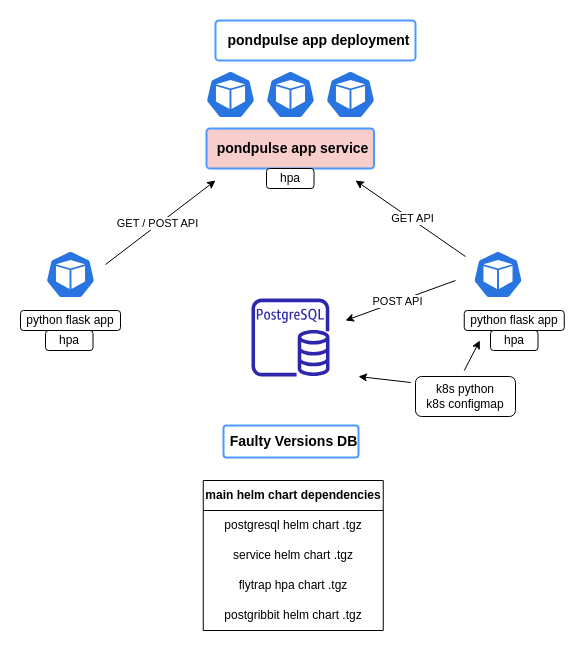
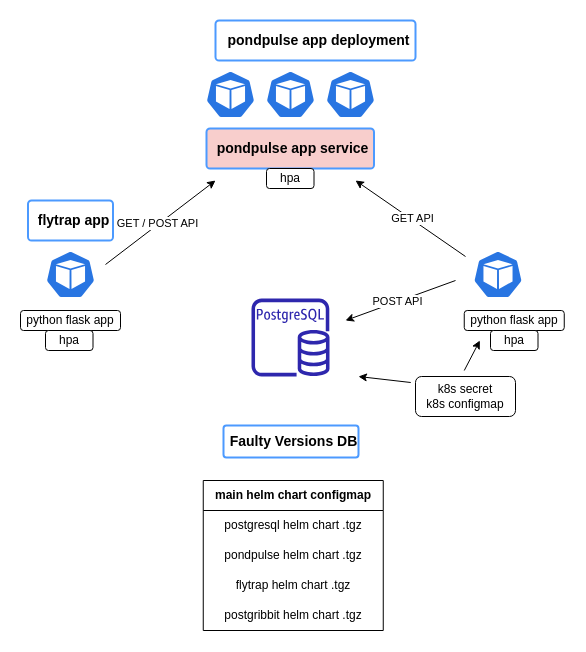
+ <mxCell id="9" value="&lt;b&gt;&lt;font style=&quot;font-size: 14px;&quot;&gt;flytrap app&lt;br&gt;&lt;/font&gt;&lt;/b&gt;" style="rounded=1;arcSize=9;align=center;spacingLeft=5;strokeColor=#4C9AFF;html=1;strokeWidth=2;fontSize=12" vertex="1" parent="1"><mxGeometry x="27.5" y="200" width="85" height="40" as="geometry" /></mxCell>
- <mxCell id="26" value="k8s python&lt;br&gt;k8s configmap" style="rounded=1;whiteSpace=wrap;html=1;" vertex="1" parent="1"><mxGeometry x="415" y="376" width="100" height="40" as="geometry" /></mxCell>
+ <mxCell id="26" value="k8s secret&lt;br&gt;k8s configmap" style="rounded=1;whiteSpace=wrap;html=1;" vertex="1" parent="1"><mxGeometry x="415" y="376" width="100" height="40" as="geometry" /></mxCell>
- <mxCell id="21" value="&lt;b&gt;main helm chart dependencies&lt;/b&gt;" style="swimlane;fontStyle=0;childLayout=stackLayout;horizontal=1;startSize=30;horizontalStack=0;resizeParent=1;resizeParentMax=0;resizeLast=0;collapsible=1;marginBottom=0;whiteSpace=wrap;html=1;" vertex="1" parent="1"><mxGeometry x="202.75" y="480" width="180" height="150" as="geometry"><mxRectangle x="180" y="550" width="210" height="30" as="alternateBounds" /></mxGeometry></mxCell>
+ <mxCell id="21" value="&lt;b&gt;main helm chart configmap&lt;/b&gt;" style="swimlane;fontStyle=0;childLayout=stackLayout;horizontal=1;startSize=30;horizontalStack=0;resizeParent=1;resizeParentMax=0;resizeLast=0;collapsible=1;marginBottom=0;whiteSpace=wrap;html=1;" vertex="1" parent="1"><mxGeometry x="202.75" y="480" width="180" height="150" as="geometry"><mxRectangle x="180" y="550" width="210" height="30" as="alternateBounds" /></mxGeometry></mxCell>
- <mxCell id="23" value="service helm chart .tgz" style="text;strokeColor=none;fillColor=none;align=center;verticalAlign=middle;spacingLeft=4;spacingRight=4;overflow=hidden;points=[[0,0.5],[1,0.5]];portConstraint=eastwest;rotatable=0;whiteSpace=wrap;html=1;" vertex="1" parent="21"><mxGeometry y="60" width="180" height="30" as="geometry" /></mxCell>
+ <mxCell id="23" value="pondpulse helm chart .tgz" style="text;strokeColor=none;fillColor=none;align=center;verticalAlign=middle;spacingLeft=4;spacingRight=4;overflow=hidden;points=[[0,0.5],[1,0.5]];portConstraint=eastwest;rotatable=0;whiteSpace=wrap;html=1;" vertex="1" parent="21"><mxGeometry y="60" width="180" height="30" as="geometry" /></mxCell>
- <mxCell id="24" value="flytrap hpa chart .tgz" style="text;strokeColor=none;fillColor=none;align=center;verticalAlign=middle;spacingLeft=4;spacingRight=4;overflow=hidden;points=[[0,0.5],[1,0.5]];portConstraint=eastwest;rotatable=0;whiteSpace=wrap;html=1;" vertex="1" parent="21"><mxGeometry y="90" width="180" height="30" as="geometry" /></mxCell>
+ <mxCell id="24" value="flytrap helm chart .tgz" style="text;strokeColor=none;fillColor=none;align=center;verticalAlign=middle;spacingLeft=4;spacingRight=4;overflow=hidden;points=[[0,0.5],[1,0.5]];portConstraint=eastwest;rotatable=0;whiteSpace=wrap;html=1;" vertex="1" parent="21"><mxGeometry y="90" width="180" height="30" as="geometry" /></mxCell>
